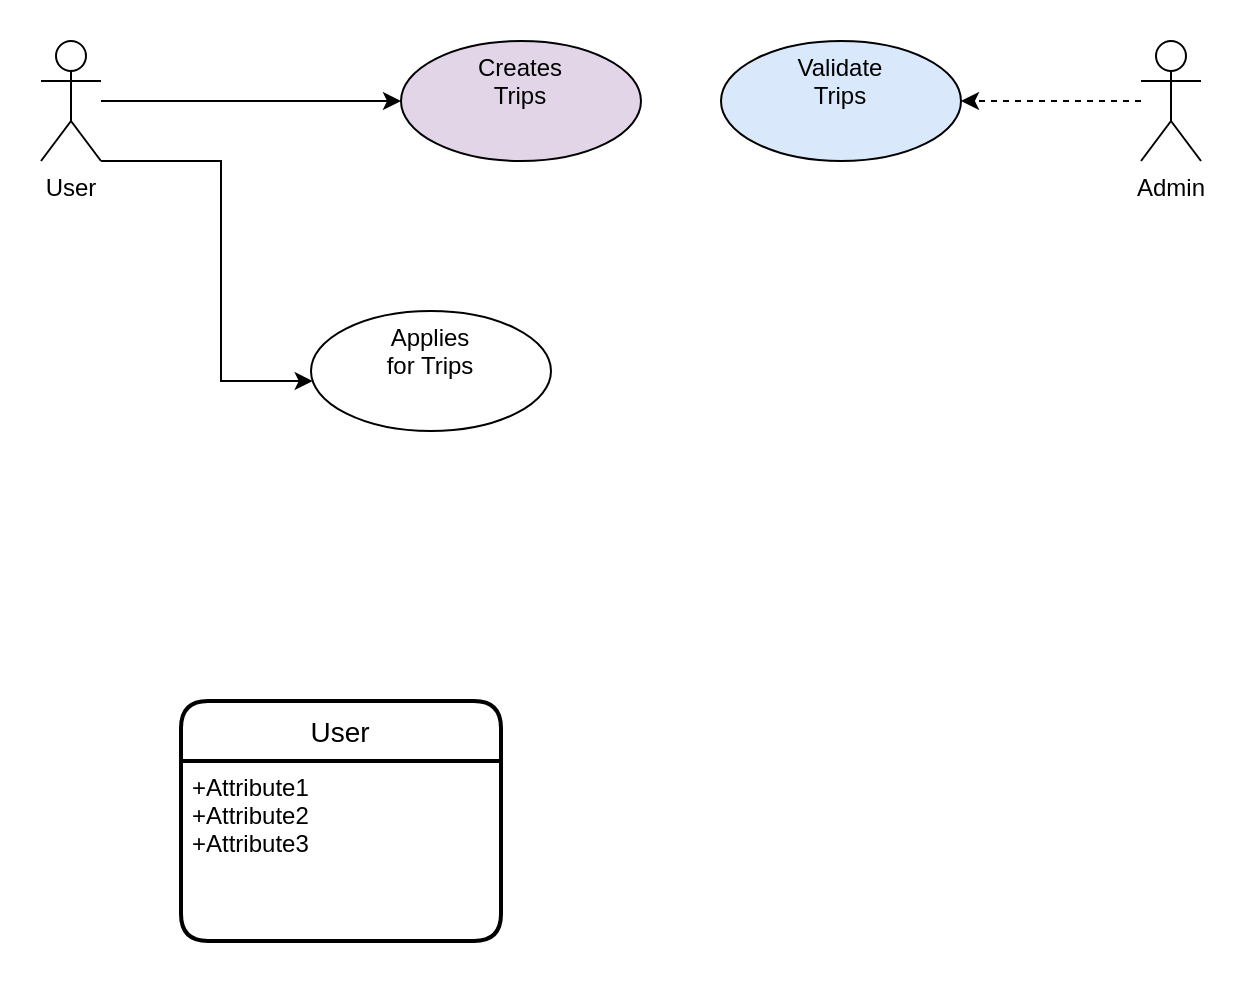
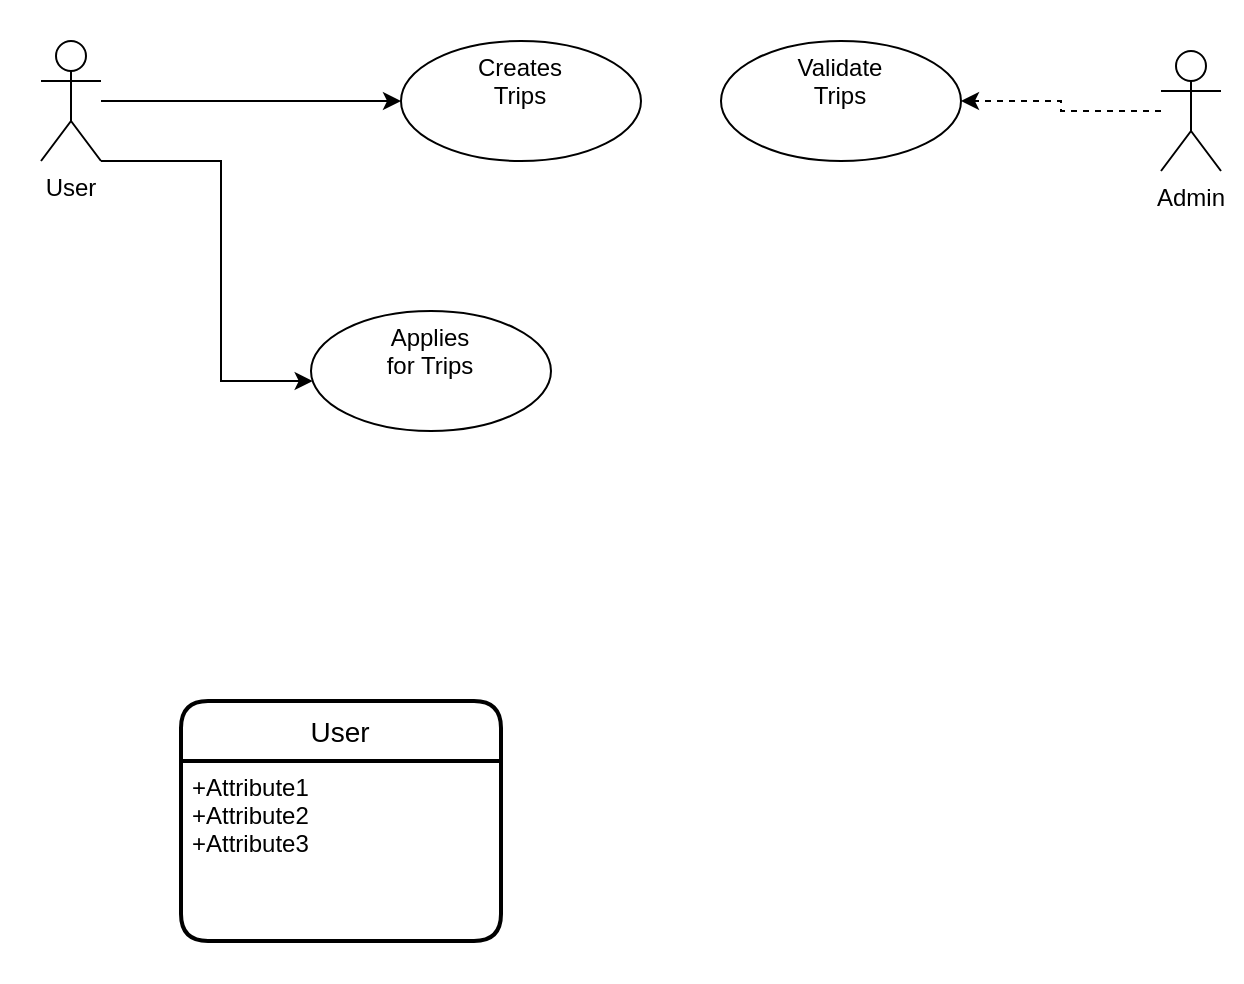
- <mxCell id="5" value="Creates&lt;br&gt;Trips" style="ellipse;whiteSpace=wrap;html=1;verticalAlign=top;fillColor=#e1d5e7;" vertex="1" parent="1"><mxGeometry x="200" y="20" width="120" height="60" as="geometry" /></mxCell>
+ <mxCell id="5" value="Creates&lt;br&gt;Trips" style="ellipse;whiteSpace=wrap;html=1;verticalAlign=top;" vertex="1" parent="1"><mxGeometry x="200" y="20" width="120" height="60" as="geometry" /></mxCell>
- <mxCell id="9" value="Validate&lt;br&gt;Trips" style="ellipse;whiteSpace=wrap;html=1;verticalAlign=top;fillColor=#dae8fc;" vertex="1" parent="1"><mxGeometry x="360" y="20" width="120" height="60" as="geometry" /></mxCell>
+ <mxCell id="9" value="Validate&lt;br&gt;Trips" style="ellipse;whiteSpace=wrap;html=1;verticalAlign=top;" vertex="1" parent="1"><mxGeometry x="360" y="20" width="120" height="60" as="geometry" /></mxCell>
- <mxCell id="8" value="Admin" style="shape=umlActor;verticalLabelPosition=bottom;verticalAlign=top;html=1;" vertex="1" parent="1"><mxGeometry x="570" y="20" width="30" height="60" as="geometry" /></mxCell>
+ <mxCell id="8" value="Admin" style="shape=umlActor;verticalLabelPosition=bottom;verticalAlign=top;html=1;" vertex="1" parent="1"><mxGeometry x="580" y="25" width="30" height="60" as="geometry" /></mxCell>
